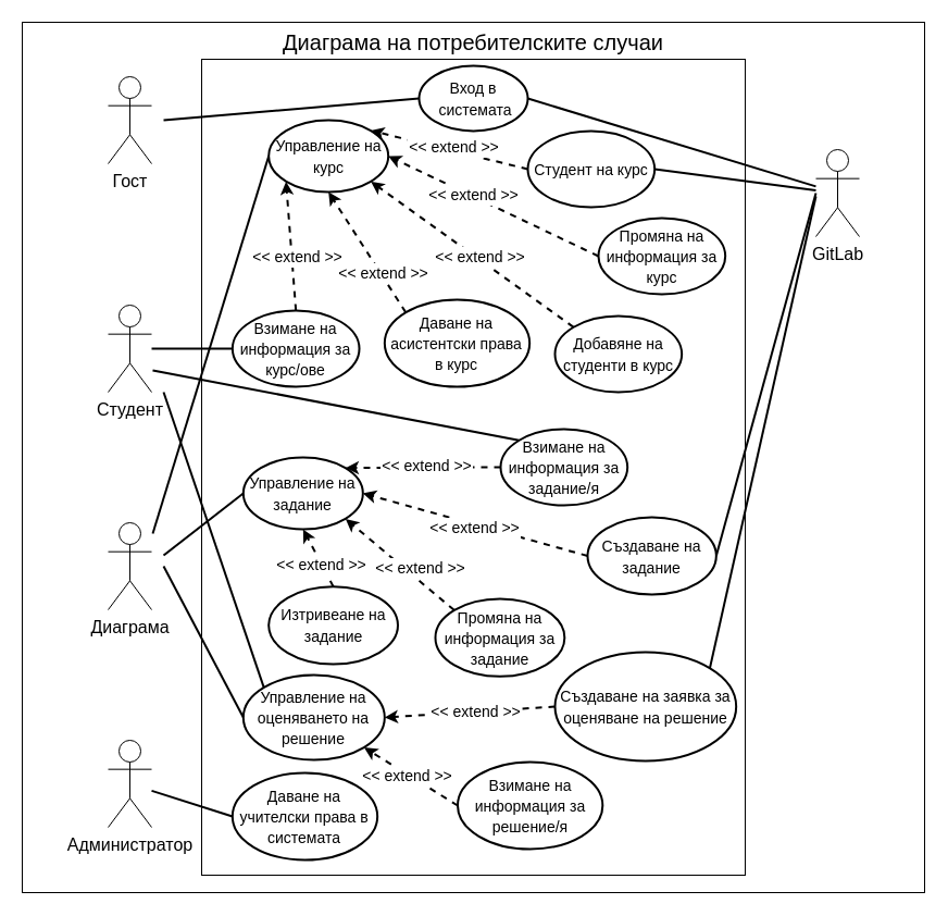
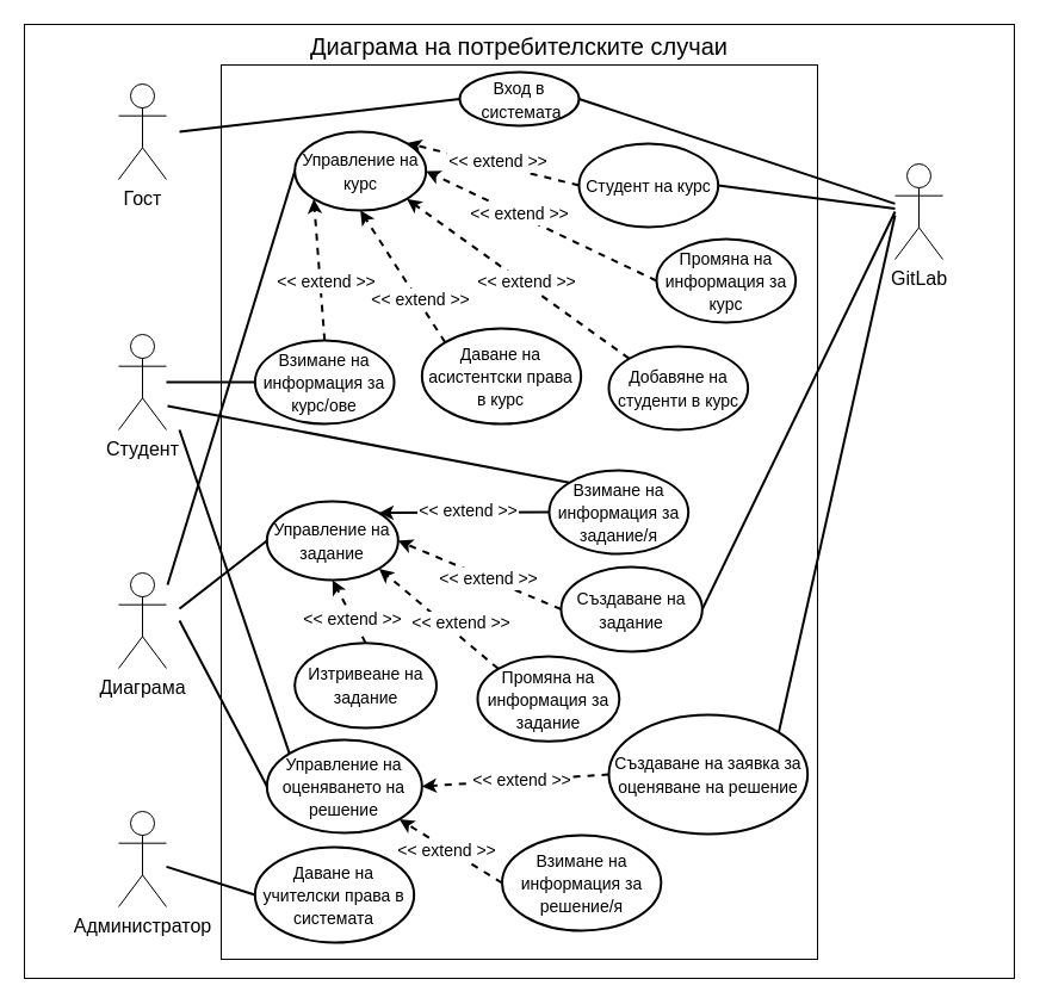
- <mxCell id="37" value="&lt;font style=&quot;font-size: 14px&quot;&gt;Вход в&lt;br&gt;&amp;nbsp;системата&lt;br&gt;&lt;/font&gt;" style="strokeWidth=2;html=1;shape=mxgraph.flowchart.start_1;whiteSpace=wrap;labelBackgroundColor=none;fontSize=16;fontColor=#000000;fillColor=none;strokeColor=#000000;" parent="1" vertex="1"><mxGeometry x="385" y="60" width="100" height="60" as="geometry" /></mxCell>
+ <mxCell id="37" value="&lt;font style=&quot;font-size: 14px&quot;&gt;Вход в&lt;br&gt;&amp;nbsp;системата&lt;br&gt;&lt;/font&gt;" style="strokeWidth=2;html=1;shape=mxgraph.flowchart.start_1;whiteSpace=wrap;labelBackgroundColor=none;fontSize=16;fontColor=#000000;fillColor=none;strokeColor=#000000;" parent="1" vertex="1"><mxGeometry x="385" y="60" width="100" height="45" as="geometry" /></mxCell>
- <mxCell id="22" value="" style="endArrow=classic;html=1;fontSize=12;fontColor=#000000;exitX=0;exitY=0.5;exitDx=0;exitDy=0;exitPerimeter=0;entryX=0.855;entryY=0.145;entryDx=0;entryDy=0;entryPerimeter=0;strokeColor=#000000;strokeWidth=2;dashed=1;labelBorderColor=none;" parent="1" source="18" target="16" edge="1"><mxGeometry width="50" height="50" relative="1" as="geometry"><mxPoint x="444.5" y="571.3" as="sourcePoint" /><mxPoint x="340" y="600" as="targetPoint" /></mxGeometry></mxCell>
+ <mxCell id="22" value="" style="endArrow=classic;html=1;fontSize=12;fontColor=#000000;exitX=0;exitY=0.5;exitDx=0;exitDy=0;exitPerimeter=0;entryX=0.855;entryY=0.145;entryDx=0;entryDy=0;entryPerimeter=0;strokeColor=#000000;strokeWidth=2;dashed=0;labelBorderColor=none;" parent="1" source="18" target="16" edge="1"><mxGeometry width="50" height="50" relative="1" as="geometry"><mxPoint x="444.5" y="571.3" as="sourcePoint" /><mxPoint x="340" y="600" as="targetPoint" /></mxGeometry></mxCell>
- <mxCell id="17" value="&lt;font style=&quot;font-size: 14px&quot;&gt;Създаване на задание&lt;/font&gt;" style="strokeWidth=2;html=1;shape=mxgraph.flowchart.start_1;whiteSpace=wrap;labelBackgroundColor=none;fontSize=16;fontColor=#000000;fillColor=none;strokeColor=#000000;" parent="1" vertex="1"><mxGeometry x="540" y="475" width="118.33" height="71" as="geometry" /></mxCell>
+ <mxCell id="17" value="&lt;font style=&quot;font-size: 14px&quot;&gt;Създаване на задание&lt;/font&gt;" style="strokeWidth=2;html=1;shape=mxgraph.flowchart.start_1;whiteSpace=wrap;labelBackgroundColor=none;fontSize=16;fontColor=#000000;fillColor=none;strokeColor=#000000;" parent="1" vertex="1"><mxGeometry x="470" y="475" width="118.33" height="71" as="geometry" /></mxCell>
